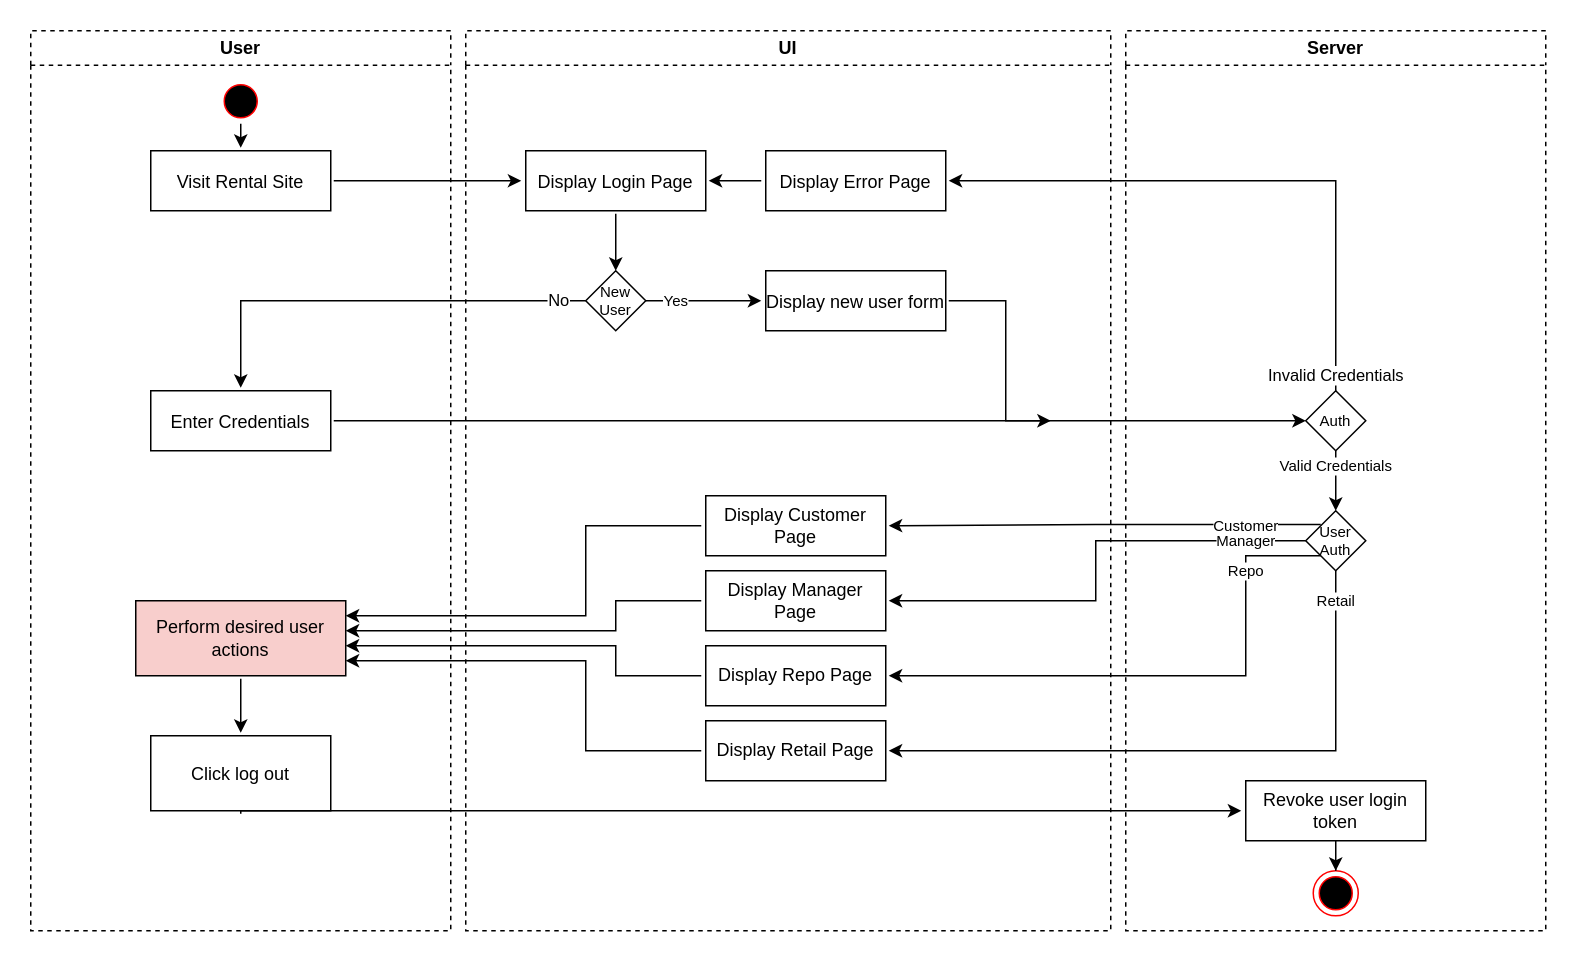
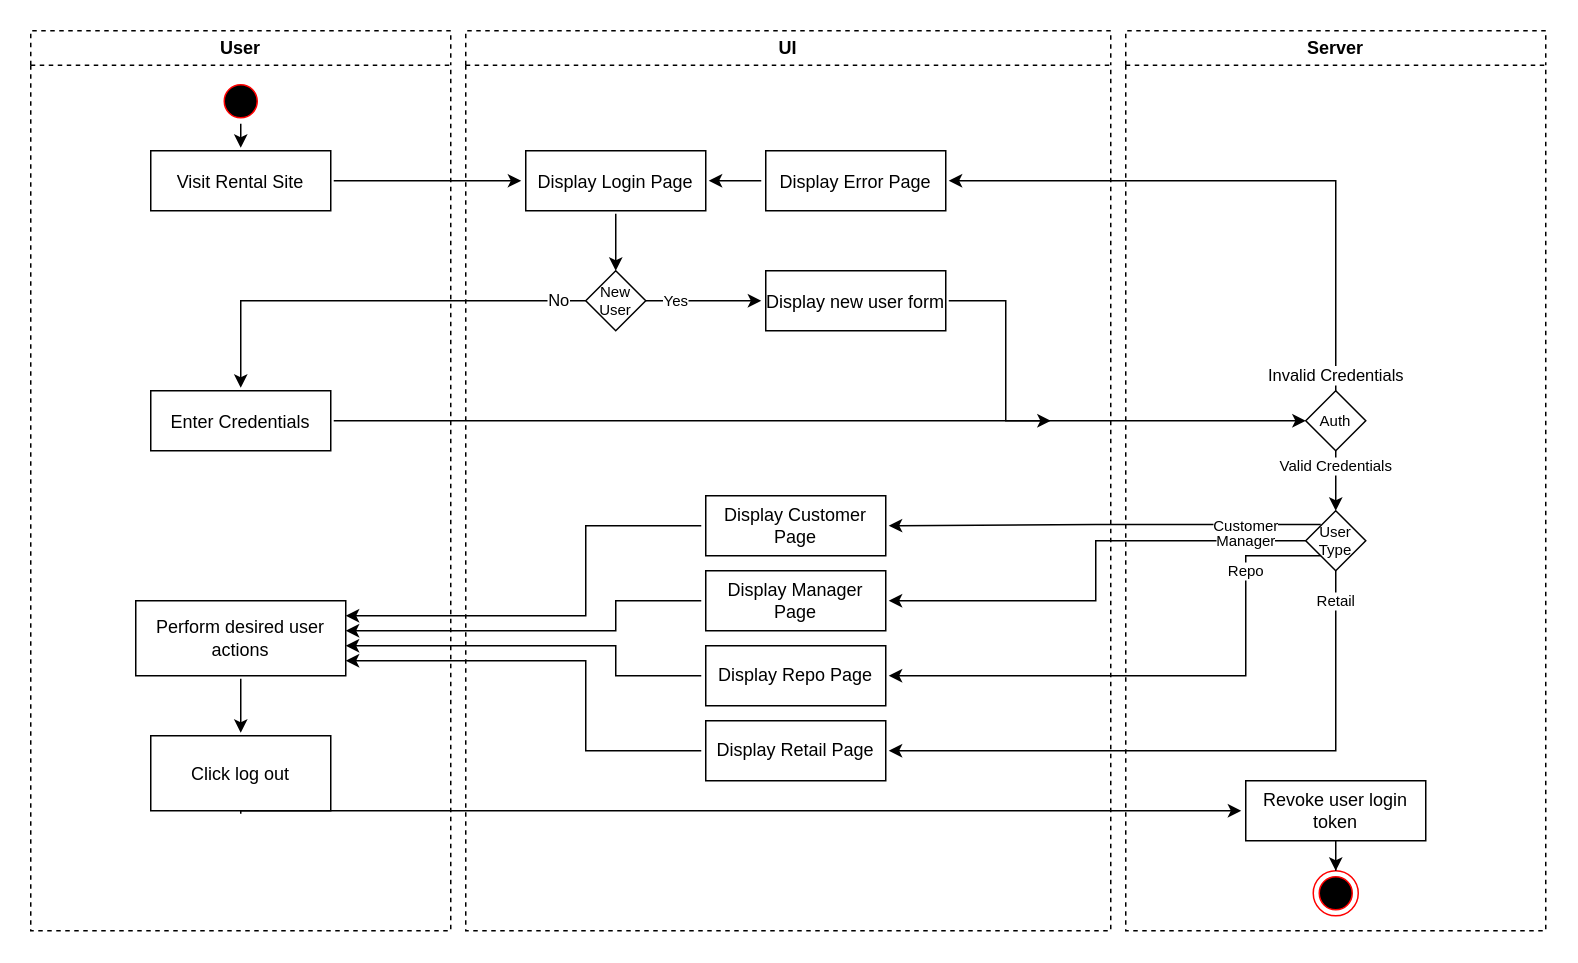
- <mxCell id="25" value="User Auth" style="rhombus;whiteSpace=wrap;html=1;points=[[0,0.5,0,0,0],[0.25,0.23,0,0,0],[0.25,0.75,0,0,0],[0.5,0,0,0,0],[0.5,1,0,0,0],[0.75,0.23,0,0,0],[0.75,0.75,0,0,0],[1,0.5,0,0,0]];fontSize=10;" vertex="1" parent="22"><mxGeometry x="120" y="320" width="40" height="40" as="geometry" /></mxCell>
+ <mxCell id="25" value="User Type" style="rhombus;whiteSpace=wrap;html=1;points=[[0,0.5,0,0,0],[0.25,0.23,0,0,0],[0.25,0.75,0,0,0],[0.5,0,0,0,0],[0.5,1,0,0,0],[0.75,0.23,0,0,0],[0.75,0.75,0,0,0],[1,0.5,0,0,0]];fontSize=10;" vertex="1" parent="22"><mxGeometry x="120" y="320" width="40" height="40" as="geometry" /></mxCell>
- <mxCell id="8" value="Perform desired user actions" style="points=[[0,0.5,0,-3,0],[0.5,0,0,0,-2],[0.5,1,0,0,2],[1,0.5,0,2,0]];whiteSpace=wrap;fillColor=#f8cecc;" vertex="1" parent="2"><mxGeometry x="70" y="380" width="140" height="50" as="geometry" /></mxCell>
+ <mxCell id="8" value="Perform desired user actions" style="points=[[0,0.5,0,-3,0],[0.5,0,0,0,-2],[0.5,1,0,0,2],[1,0.5,0,2,0]];whiteSpace=wrap;" vertex="1" parent="2"><mxGeometry x="70" y="380" width="140" height="50" as="geometry" /></mxCell>
